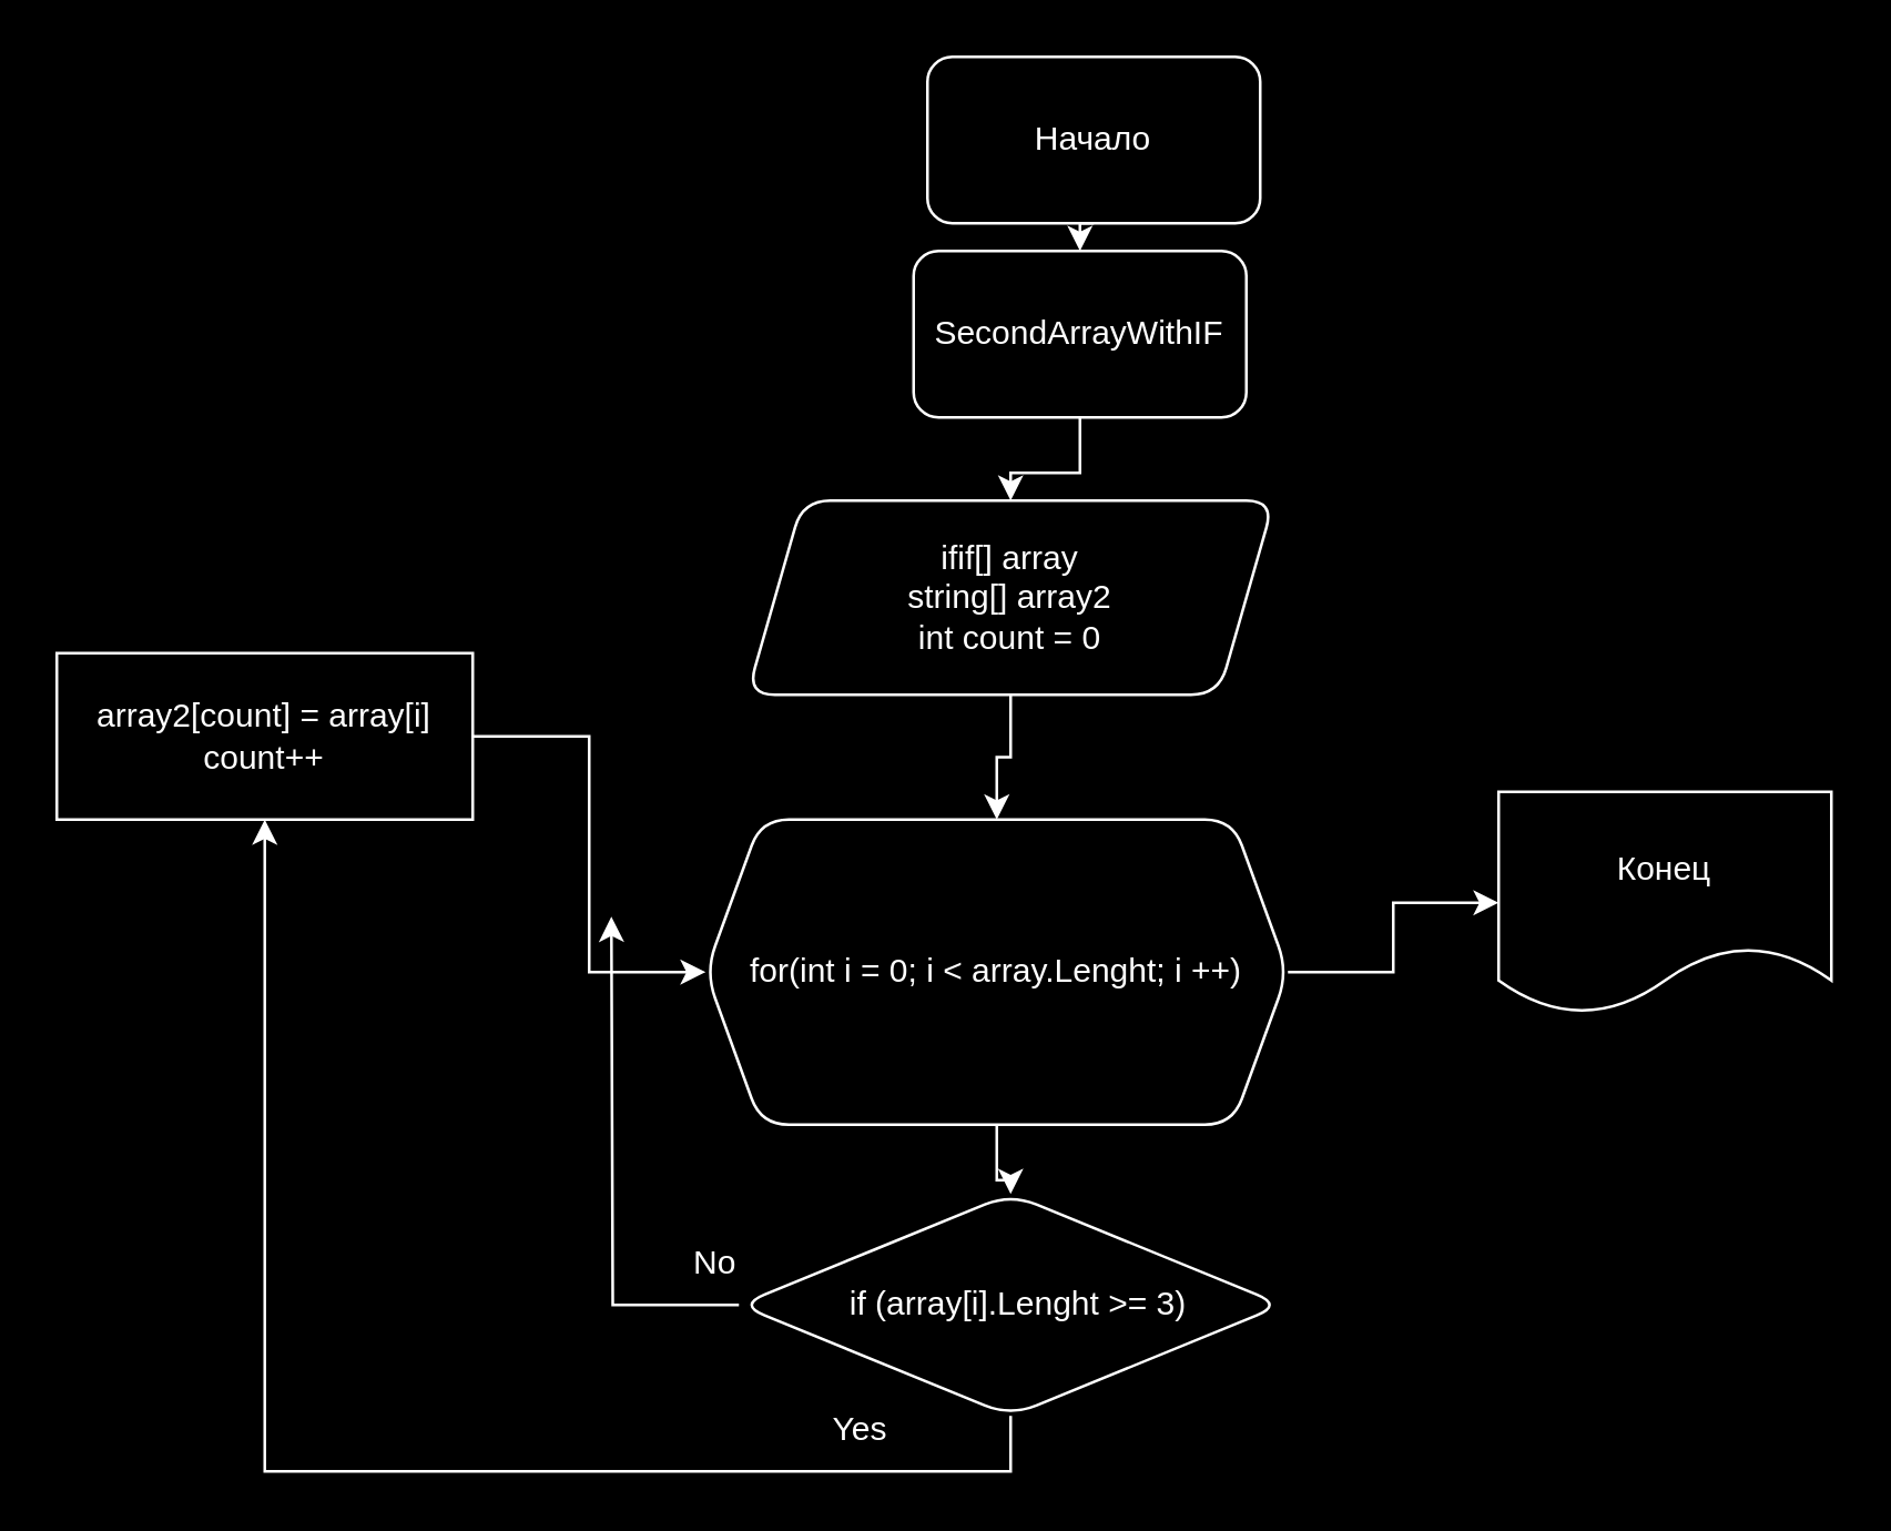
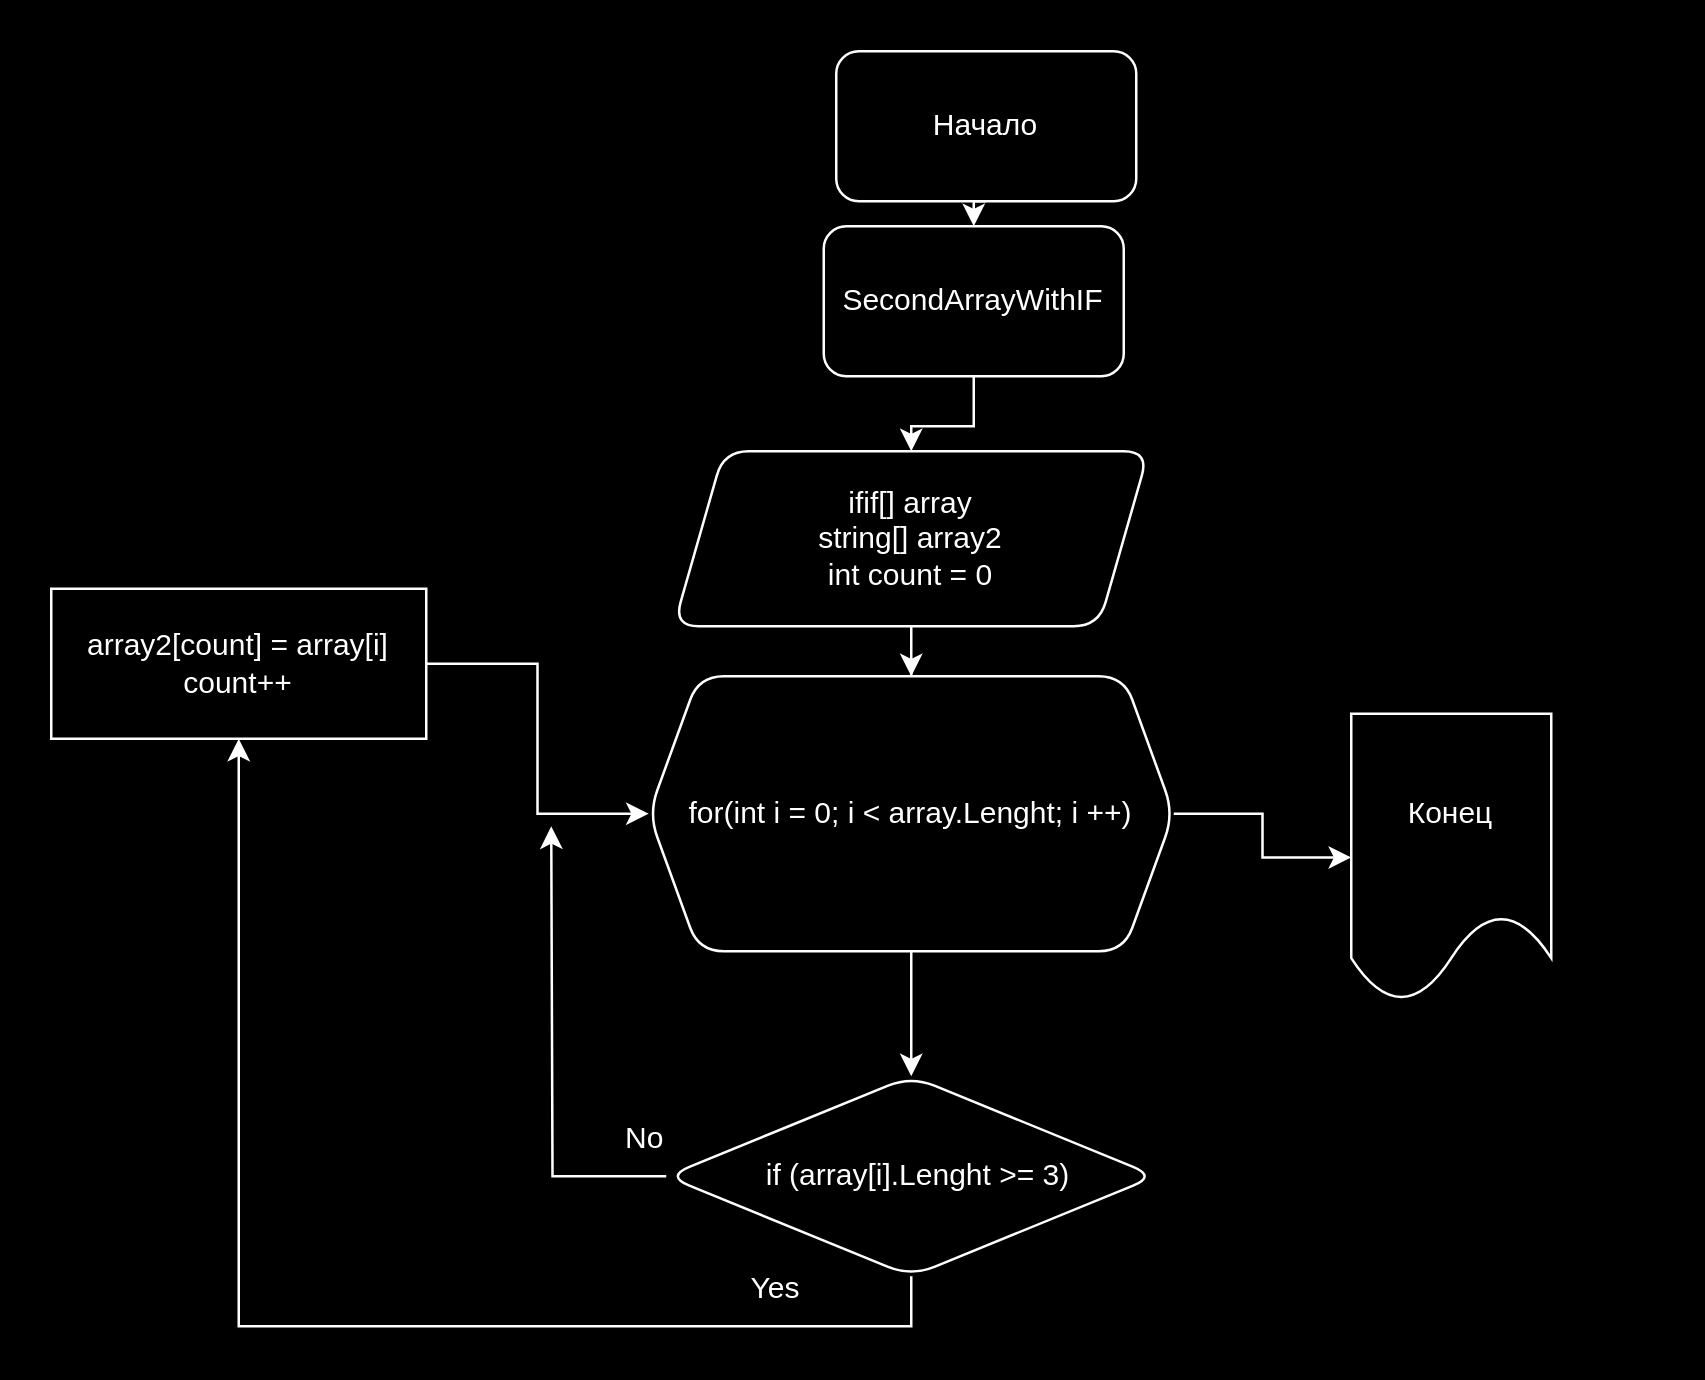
- <mxCell id="17" value="Конец" style="shape=document;whiteSpace=wrap;html=1;boundedLbl=1;rounded=1;strokeColor=#FFFFFF;fontFamily=Helvetica;fontSize=12;fontColor=#FFFFFF;fillColor=#000000;" vertex="1" parent="1"><mxGeometry x="540" y="285" width="120" height="80" as="geometry" /></mxCell>
+ <mxCell id="17" value="Конец" style="shape=document;whiteSpace=wrap;html=1;boundedLbl=1;rounded=1;strokeColor=#FFFFFF;fontFamily=Helvetica;fontSize=12;fontColor=#FFFFFF;fillColor=#000000;" vertex="1" parent="1"><mxGeometry x="540" y="285" width="80" height="115" as="geometry" /></mxCell>
- <mxCell id="9" value="for(int i = 0; i &amp;lt; array.Lenght; i ++)" style="shape=hexagon;perimeter=hexagonPerimeter2;whiteSpace=wrap;html=1;fixedSize=1;rounded=1;strokeColor=#FFFFFF;fontFamily=Helvetica;fontSize=12;fontColor=#FFFFFF;fillColor=#000000;fontStyle=0" vertex="1" parent="1"><mxGeometry x="254" y="295" width="210" height="110" as="geometry" /></mxCell>
+ <mxCell id="9" value="for(int i = 0; i &amp;lt; array.Lenght; i ++)" style="shape=hexagon;perimeter=hexagonPerimeter2;whiteSpace=wrap;html=1;fixedSize=1;rounded=1;strokeColor=#FFFFFF;fontFamily=Helvetica;fontSize=12;fontColor=#FFFFFF;fillColor=#000000;fontStyle=0" vertex="1" parent="1"><mxGeometry x="259" y="270" width="210" height="110" as="geometry" /></mxCell>
